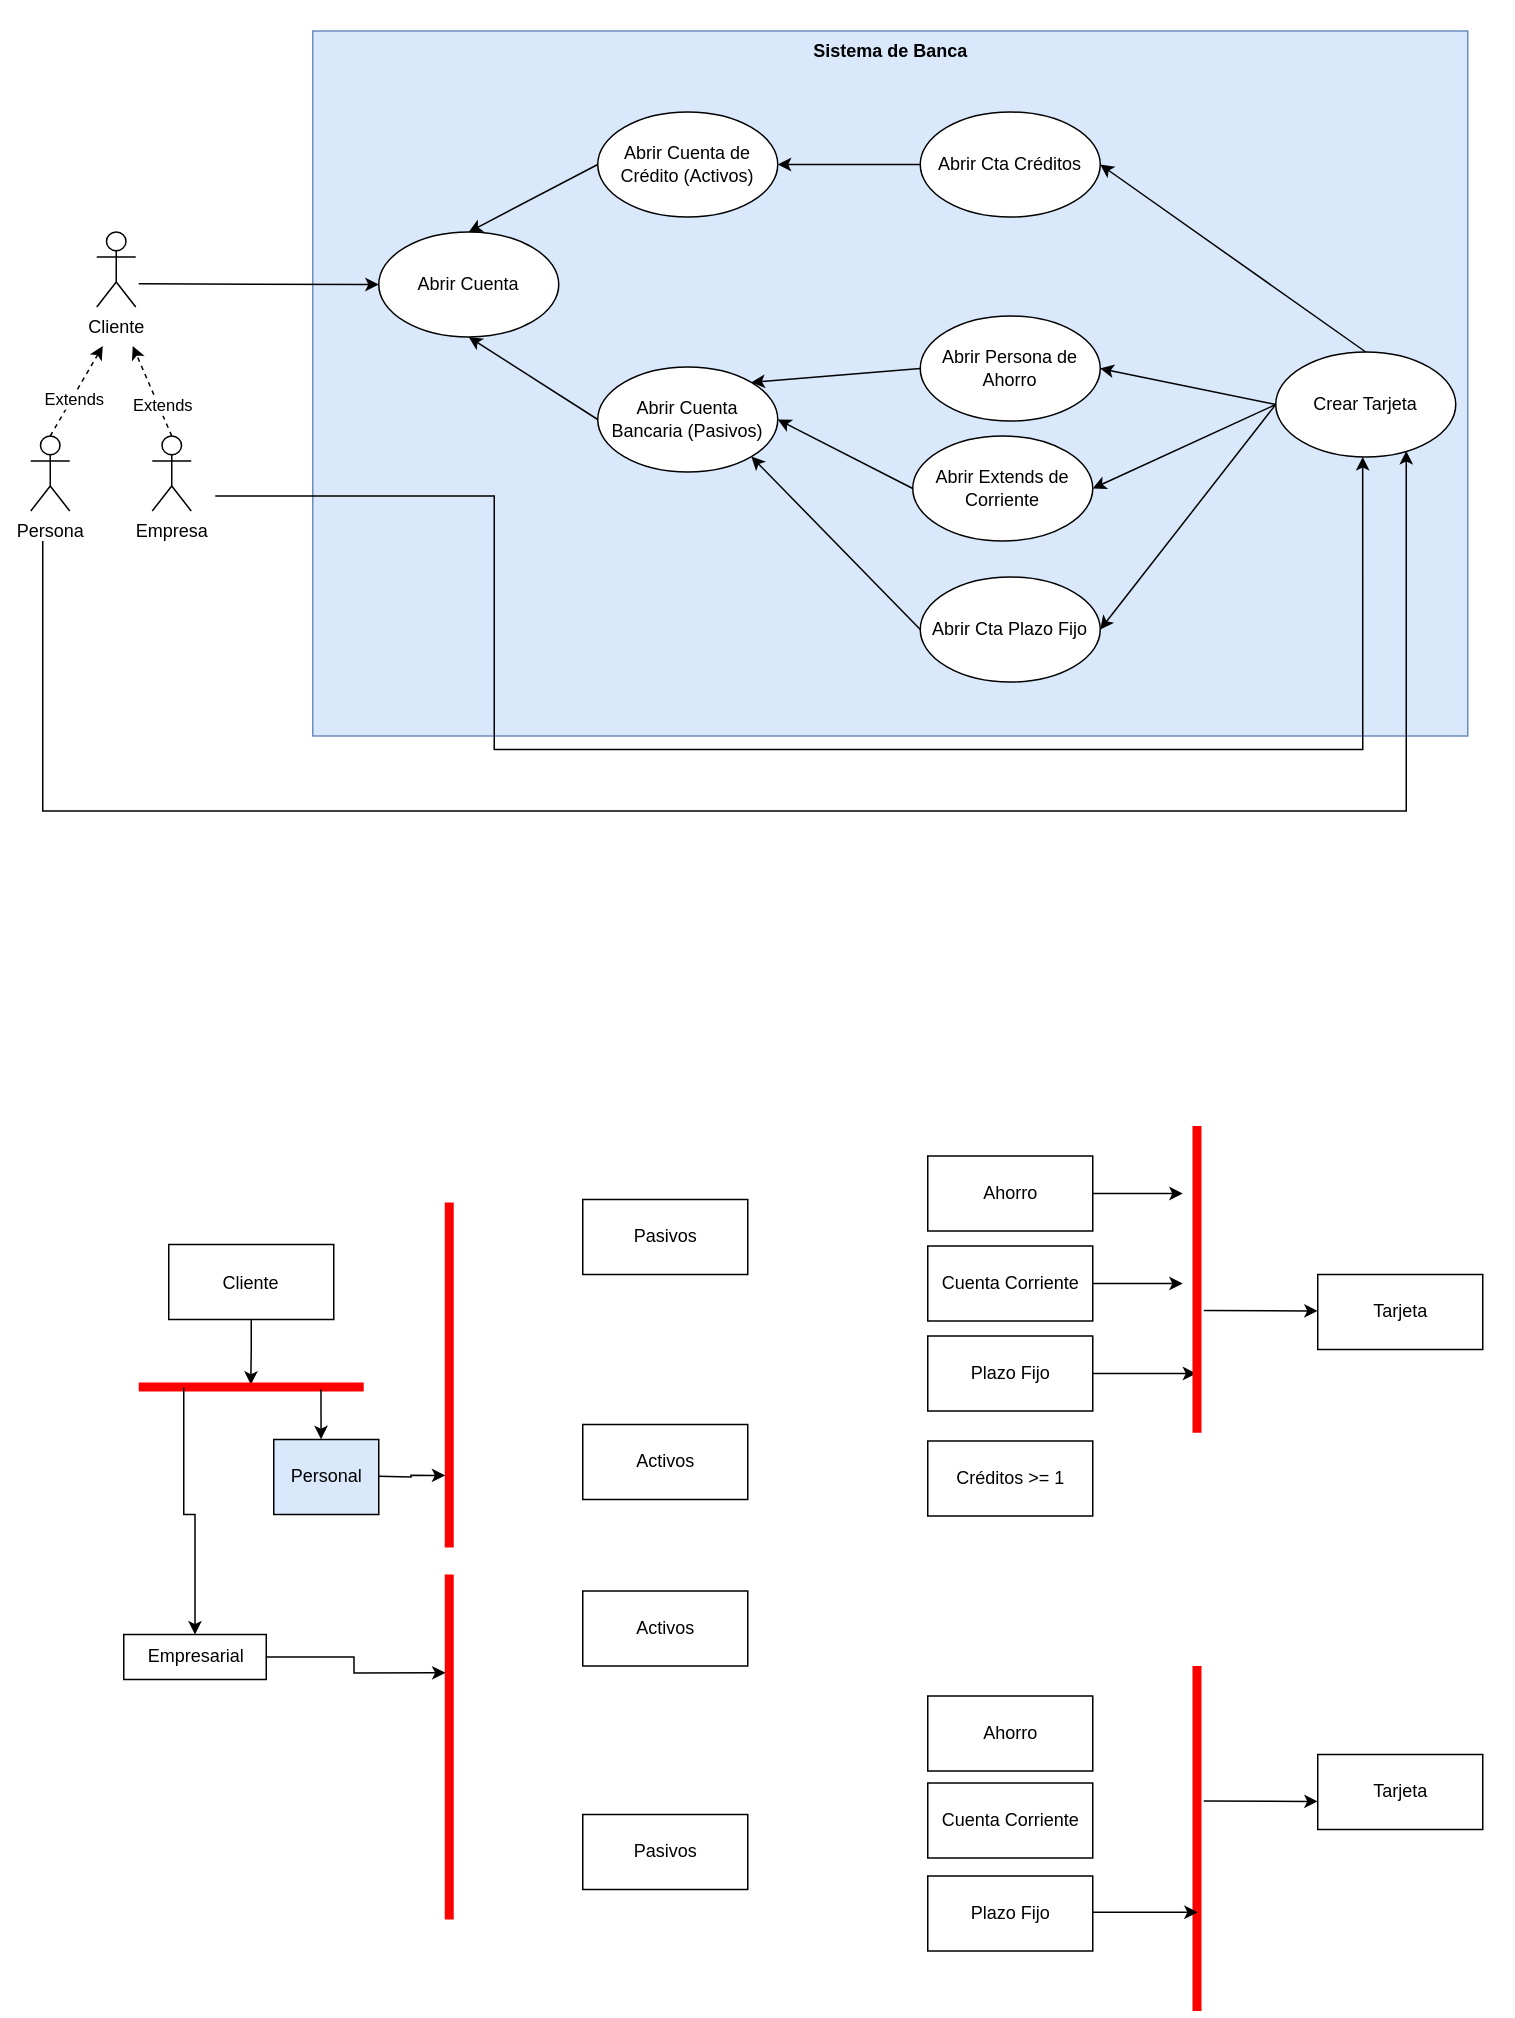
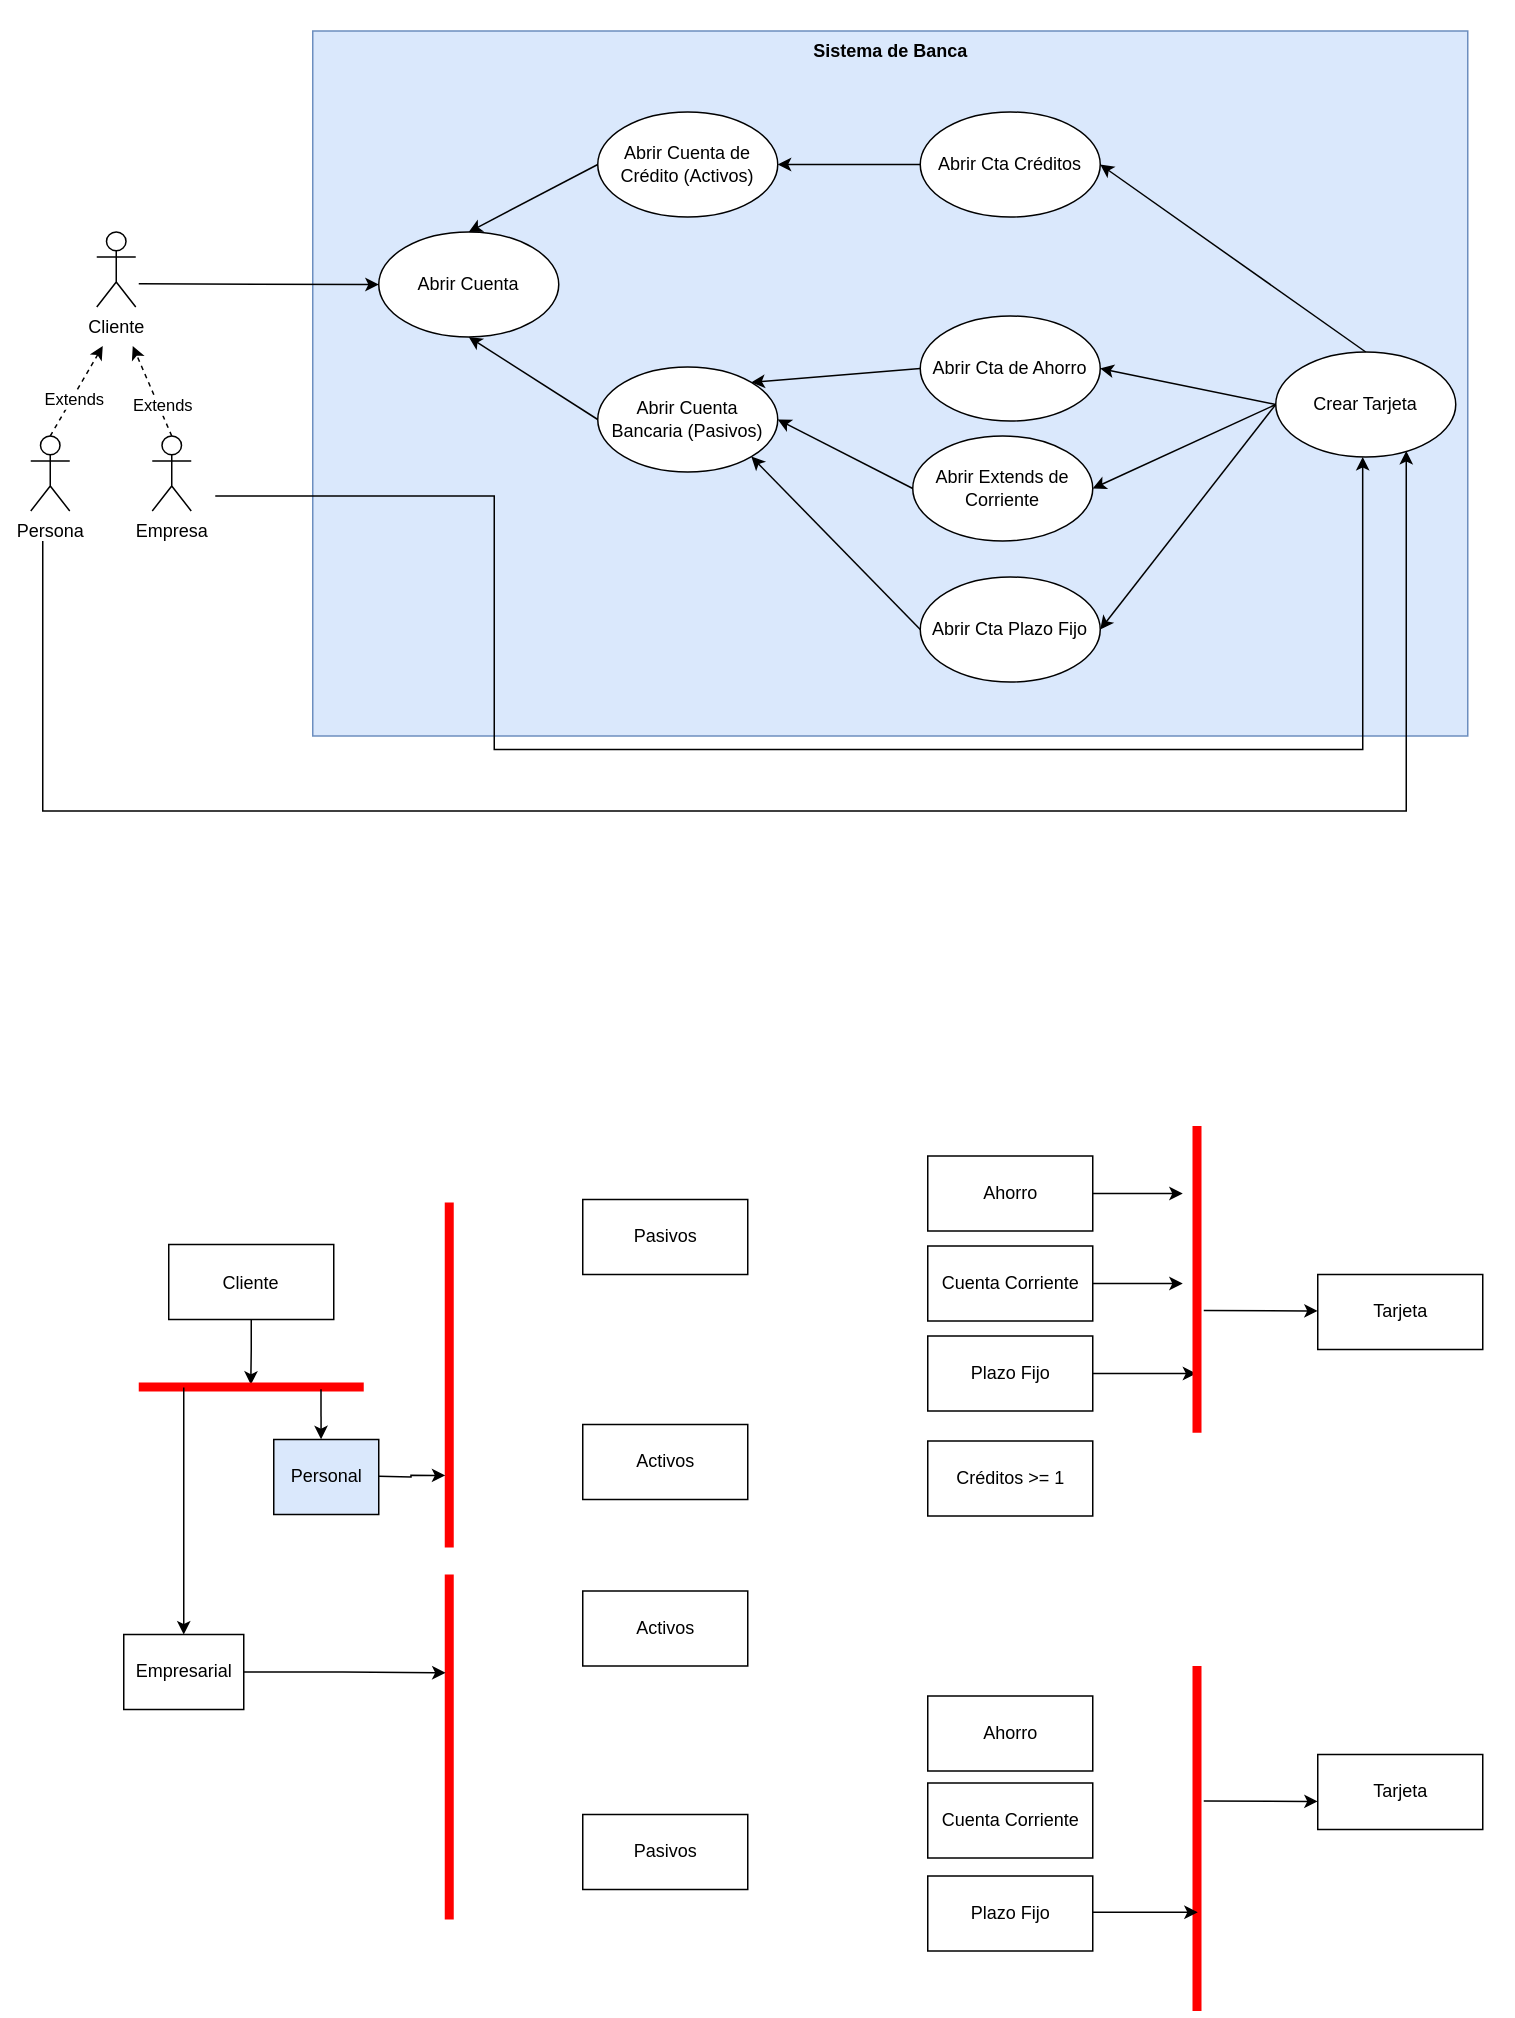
- <mxCell id="44" value="Abrir Persona de Ahorro" style="ellipse;whiteSpace=wrap;html=1;" vertex="1" parent="1"><mxGeometry x="613" y="210" width="120" height="70" as="geometry" /></mxCell>
+ <mxCell id="44" value="Abrir Cta de Ahorro" style="ellipse;whiteSpace=wrap;html=1;" vertex="1" parent="1"><mxGeometry x="613" y="210" width="120" height="70" as="geometry" /></mxCell>
- <mxCell id="9" value="Empresarial" style="html=1;" parent="1" vertex="1"><mxGeometry x="82" y="1089" width="95" height="30" as="geometry" /></mxCell>
+ <mxCell id="9" value="Empresarial" style="html=1;" parent="1" vertex="1"><mxGeometry x="82" y="1089" width="80" height="50" as="geometry" /></mxCell>
